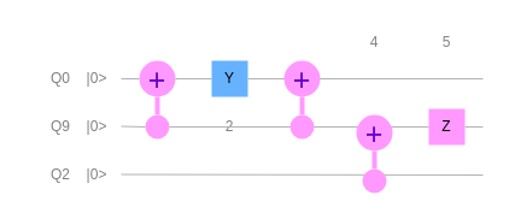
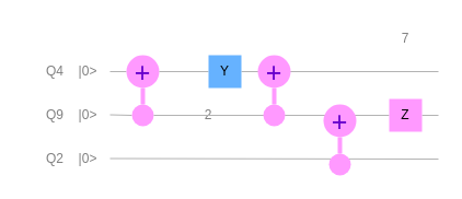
- <mxCell id="12" value="&lt;font color=&quot;#808080&quot;&gt;4&lt;/font&gt;" style="text;html=1;strokeColor=none;fillColor=none;align=center;verticalAlign=middle;whiteSpace=wrap;rounded=0;" vertex="1" parent="1"><mxGeometry x="280" y="20" width="60" height="30" as="geometry" /></mxCell>
- <mxCell id="13" value="&lt;font color=&quot;#808080&quot;&gt;5&lt;/font&gt;" style="text;html=1;strokeColor=none;fillColor=none;align=center;verticalAlign=middle;whiteSpace=wrap;rounded=0;" vertex="1" parent="1"><mxGeometry x="340" y="20" width="60" height="30" as="geometry" /></mxCell>
+ <mxCell id="13" value="&lt;font color=&quot;#808080&quot;&gt;7&lt;/font&gt;" style="text;html=1;strokeColor=none;fillColor=none;align=center;verticalAlign=middle;whiteSpace=wrap;rounded=0;" vertex="1" parent="1"><mxGeometry x="340" y="20" width="60" height="30" as="geometry" /></mxCell>
- <mxCell id="2" value="Q0" style="text;html=1;strokeColor=none;fillColor=none;align=center;verticalAlign=middle;whiteSpace=wrap;rounded=0;fontColor=#808080;" vertex="1" parent="1"><mxGeometry x="20" y="50" width="60" height="30" as="geometry" /></mxCell>
+ <mxCell id="2" value="Q4" style="text;html=1;strokeColor=none;fillColor=none;align=center;verticalAlign=middle;whiteSpace=wrap;rounded=0;fontColor=#808080;" vertex="1" parent="1"><mxGeometry x="20" y="50" width="60" height="30" as="geometry" /></mxCell>
- <mxCell id="20" value="Y" style="whiteSpace=wrap;html=1;aspect=fixed;strokeColor=none;fillColor=#66B2FF;" vertex="1" parent="1"><mxGeometry x="175" y="50" width="30" height="30" as="geometry" /></mxCell>
+ <mxCell id="20" value="Y" style="whiteSpace=wrap;html=1;aspect=fixed;strokeColor=none;fillColor=#66B2FF;" vertex="1" parent="1"><mxGeometry x="190" y="50" width="30" height="30" as="geometry" /></mxCell>
